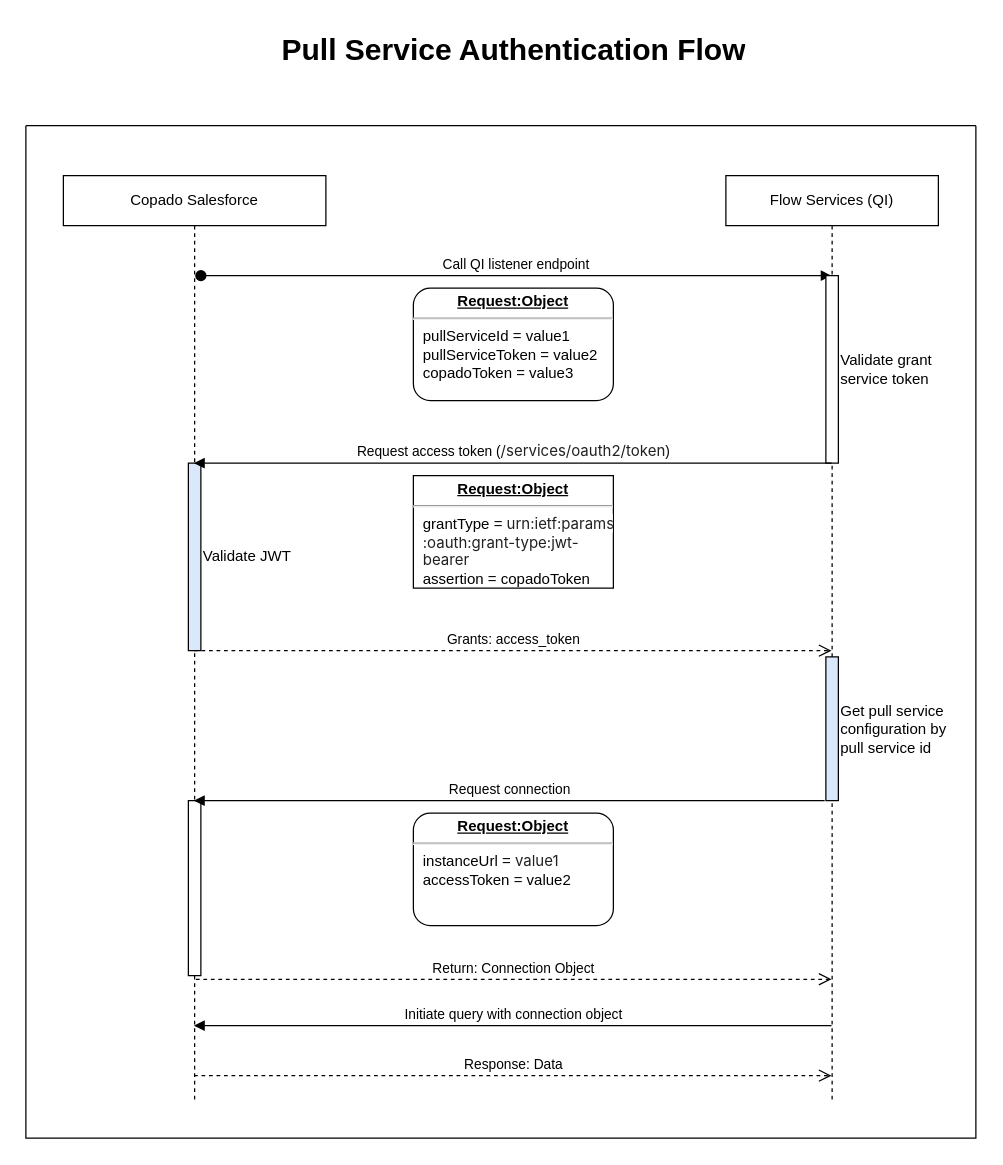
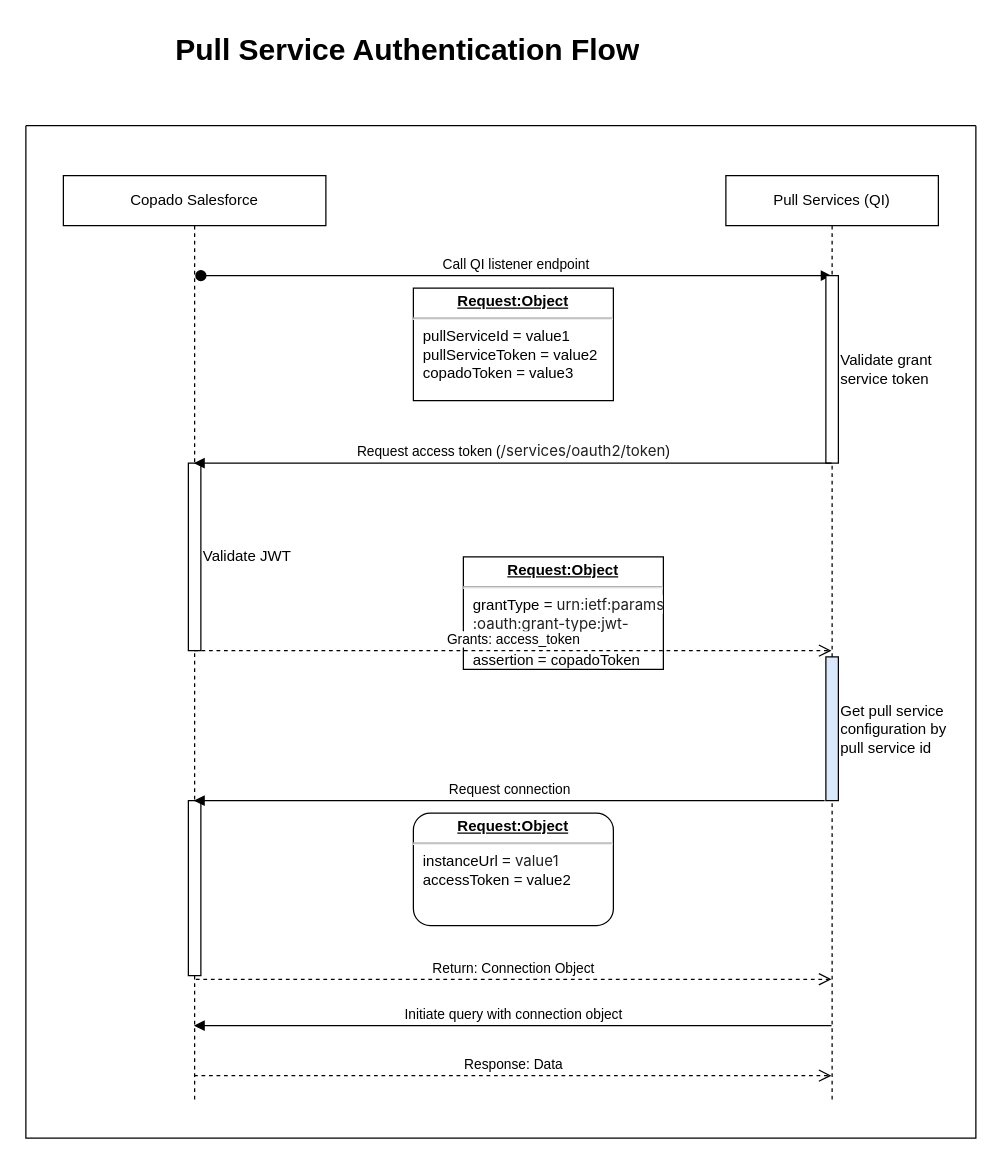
- <mxCell id="2" value="&lt;h1&gt;Pull Service Authentication Flow&lt;/h1&gt;&lt;p&gt;&lt;/p&gt;" style="text;html=1;strokeColor=none;fillColor=none;spacing=5;spacingTop=-20;whiteSpace=wrap;overflow=hidden;rounded=0;" vertex="1" parent="1"><mxGeometry x="220" y="20" width="400" height="40" as="geometry" /></mxCell>
+ <mxCell id="2" value="&lt;h1&gt;Pull Service Authentication Flow&lt;/h1&gt;&lt;p&gt;&lt;/p&gt;" style="text;html=1;strokeColor=none;fillColor=none;spacing=5;spacingTop=-20;whiteSpace=wrap;overflow=hidden;rounded=0;" vertex="1" parent="1"><mxGeometry x="135" y="20" width="400" height="40" as="geometry" /></mxCell>
- <mxCell id="8" value="Flow Services (QI)" style="shape=umlLifeline;perimeter=lifelinePerimeter;whiteSpace=wrap;html=1;container=1;collapsible=0;recursiveResize=0;outlineConnect=0;" vertex="1" parent="3"><mxGeometry x="560" y="40" width="170" height="740" as="geometry" /></mxCell>
+ <mxCell id="8" value="Pull Services (QI)" style="shape=umlLifeline;perimeter=lifelinePerimeter;whiteSpace=wrap;html=1;container=1;collapsible=0;recursiveResize=0;outlineConnect=0;" vertex="1" parent="3"><mxGeometry x="560" y="40" width="170" height="740" as="geometry" /></mxCell>
- <mxCell id="11" value="&lt;p style=&quot;margin:0px;margin-top:4px;text-align:center;text-decoration:underline;&quot;&gt;&lt;b&gt;Request:Object&lt;/b&gt;&lt;/p&gt;&lt;hr&gt;&lt;p style=&quot;margin:0px;margin-left:8px;&quot;&gt;pullServiceId = value1&lt;br&gt;pullServiceToken = value2&lt;br&gt;copadoToken = value3&lt;/p&gt;" style="verticalAlign=top;align=left;overflow=fill;fontSize=12;fontFamily=Helvetica;html=1;rounded=1;" vertex="1" parent="3"><mxGeometry x="310" y="130" width="160" height="90" as="geometry" /></mxCell>
+ <mxCell id="11" value="&lt;p style=&quot;margin:0px;margin-top:4px;text-align:center;text-decoration:underline;&quot;&gt;&lt;b&gt;Request:Object&lt;/b&gt;&lt;/p&gt;&lt;hr&gt;&lt;p style=&quot;margin:0px;margin-left:8px;&quot;&gt;pullServiceId = value1&lt;br&gt;pullServiceToken = value2&lt;br&gt;copadoToken = value3&lt;/p&gt;" style="verticalAlign=top;align=left;overflow=fill;fontSize=12;fontFamily=Helvetica;html=1;" vertex="1" parent="3"><mxGeometry x="310" y="130" width="160" height="90" as="geometry" /></mxCell>
- <mxCell id="13" value="&lt;p style=&quot;margin:0px;margin-top:4px;text-align:center;text-decoration:underline;&quot;&gt;&lt;b&gt;Request:Object&lt;/b&gt;&lt;/p&gt;&lt;hr&gt;&lt;p style=&quot;margin:0px;margin-left:8px;&quot;&gt;grantType =&amp;nbsp;&lt;span style=&quot;color: rgb(33, 33, 33); font-family: Inter, system-ui, -apple-system, system-ui, &amp;quot;Segoe UI&amp;quot;, Roboto, Oxygen, Ubuntu, Cantarell, &amp;quot;Fira Sans&amp;quot;, &amp;quot;Droid Sans&amp;quot;, Helvetica, Arial, sans-serif; font-variant-ligatures: normal; orphans: 2; widows: 2; background-color: rgb(255, 255, 255); text-decoration-thickness: initial;&quot;&gt;urn:ietf:params&lt;/span&gt;&lt;/p&gt;&lt;p style=&quot;margin:0px;margin-left:8px;&quot;&gt;&lt;span style=&quot;color: rgb(33, 33, 33); font-family: Inter, system-ui, -apple-system, system-ui, &amp;quot;Segoe UI&amp;quot;, Roboto, Oxygen, Ubuntu, Cantarell, &amp;quot;Fira Sans&amp;quot;, &amp;quot;Droid Sans&amp;quot;, Helvetica, Arial, sans-serif; font-variant-ligatures: normal; orphans: 2; widows: 2; background-color: rgb(255, 255, 255); text-decoration-thickness: initial;&quot;&gt;:oauth:grant-type:jwt-&lt;/span&gt;&lt;/p&gt;&lt;p style=&quot;margin:0px;margin-left:8px;&quot;&gt;&lt;span style=&quot;color: rgb(33, 33, 33); font-family: Inter, system-ui, -apple-system, system-ui, &amp;quot;Segoe UI&amp;quot;, Roboto, Oxygen, Ubuntu, Cantarell, &amp;quot;Fira Sans&amp;quot;, &amp;quot;Droid Sans&amp;quot;, Helvetica, Arial, sans-serif; font-variant-ligatures: normal; orphans: 2; widows: 2; background-color: rgb(255, 255, 255); text-decoration-thickness: initial;&quot;&gt;bearer&lt;/span&gt;&lt;br&gt;assertion = copadoToken&lt;br&gt;&lt;br&gt;&lt;/p&gt;" style="verticalAlign=top;align=left;overflow=fill;fontSize=12;fontFamily=Helvetica;html=1;" vertex="1" parent="3"><mxGeometry x="310" y="280" width="160" height="90" as="geometry" /></mxCell>
+ <mxCell id="13" value="&lt;p style=&quot;margin:0px;margin-top:4px;text-align:center;text-decoration:underline;&quot;&gt;&lt;b&gt;Request:Object&lt;/b&gt;&lt;/p&gt;&lt;hr&gt;&lt;p style=&quot;margin:0px;margin-left:8px;&quot;&gt;grantType =&amp;nbsp;&lt;span style=&quot;color: rgb(33, 33, 33); font-family: Inter, system-ui, -apple-system, system-ui, &amp;quot;Segoe UI&amp;quot;, Roboto, Oxygen, Ubuntu, Cantarell, &amp;quot;Fira Sans&amp;quot;, &amp;quot;Droid Sans&amp;quot;, Helvetica, Arial, sans-serif; font-variant-ligatures: normal; orphans: 2; widows: 2; background-color: rgb(255, 255, 255); text-decoration-thickness: initial;&quot;&gt;urn:ietf:params&lt;/span&gt;&lt;/p&gt;&lt;p style=&quot;margin:0px;margin-left:8px;&quot;&gt;&lt;span style=&quot;color: rgb(33, 33, 33); font-family: Inter, system-ui, -apple-system, system-ui, &amp;quot;Segoe UI&amp;quot;, Roboto, Oxygen, Ubuntu, Cantarell, &amp;quot;Fira Sans&amp;quot;, &amp;quot;Droid Sans&amp;quot;, Helvetica, Arial, sans-serif; font-variant-ligatures: normal; orphans: 2; widows: 2; background-color: rgb(255, 255, 255); text-decoration-thickness: initial;&quot;&gt;:oauth:grant-type:jwt-&lt;/span&gt;&lt;/p&gt;&lt;p style=&quot;margin:0px;margin-left:8px;&quot;&gt;&lt;span style=&quot;color: rgb(33, 33, 33); font-family: Inter, system-ui, -apple-system, system-ui, &amp;quot;Segoe UI&amp;quot;, Roboto, Oxygen, Ubuntu, Cantarell, &amp;quot;Fira Sans&amp;quot;, &amp;quot;Droid Sans&amp;quot;, Helvetica, Arial, sans-serif; font-variant-ligatures: normal; orphans: 2; widows: 2; background-color: rgb(255, 255, 255); text-decoration-thickness: initial;&quot;&gt;bearer&lt;/span&gt;&lt;br&gt;assertion = copadoToken&lt;br&gt;&lt;br&gt;&lt;/p&gt;" style="verticalAlign=top;align=left;overflow=fill;fontSize=12;fontFamily=Helvetica;html=1;" vertex="1" parent="3"><mxGeometry x="350" y="345" width="160" height="90" as="geometry" /></mxCell>
- <mxCell id="6" value="Validate JWT" style="html=1;points=[];perimeter=orthogonalPerimeter;labelPosition=right;verticalLabelPosition=middle;align=left;verticalAlign=middle;fillColor=#dae8fc;" vertex="1" parent="4"><mxGeometry x="100" y="230" width="10" height="150" as="geometry" /></mxCell>
+ <mxCell id="6" value="Validate JWT" style="html=1;points=[];perimeter=orthogonalPerimeter;labelPosition=right;verticalLabelPosition=middle;align=left;verticalAlign=middle;" vertex="1" parent="4"><mxGeometry x="100" y="230" width="10" height="150" as="geometry" /></mxCell>
